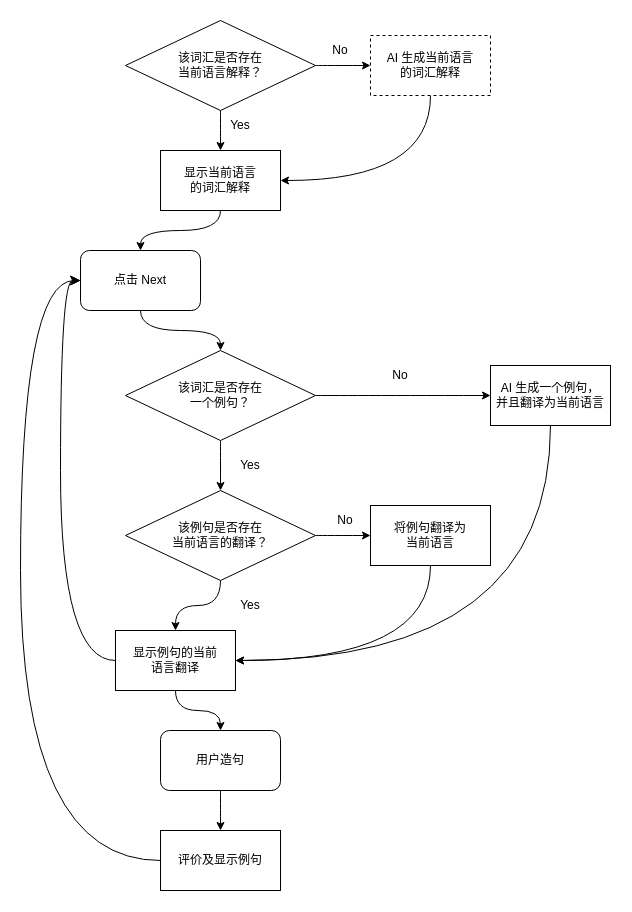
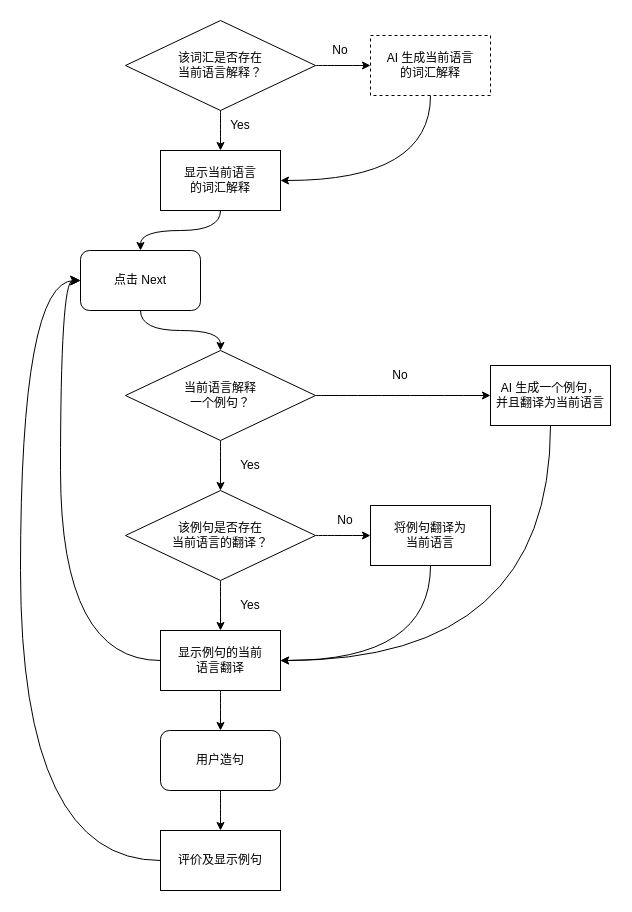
- <mxCell id="13" value="该词汇是否存在&lt;br&gt;一个例句？" style="rhombus;whiteSpace=wrap;html=1;" vertex="1" parent="1"><mxGeometry x="125" y="350" width="190" height="90" as="geometry" /></mxCell>
+ <mxCell id="13" value="当前语言解释&lt;br&gt;一个例句？" style="rhombus;whiteSpace=wrap;html=1;" vertex="1" parent="1"><mxGeometry x="125" y="350" width="190" height="90" as="geometry" /></mxCell>
- <mxCell id="22" value="显示例句的当前&lt;br&gt;语言翻译" style="rounded=0;whiteSpace=wrap;html=1;" vertex="1" parent="1"><mxGeometry x="115" y="630" width="120" height="60" as="geometry" /></mxCell>
+ <mxCell id="22" value="显示例句的当前&lt;br&gt;语言翻译" style="rounded=0;whiteSpace=wrap;html=1;" vertex="1" parent="1"><mxGeometry x="160" y="630" width="120" height="60" as="geometry" /></mxCell>
